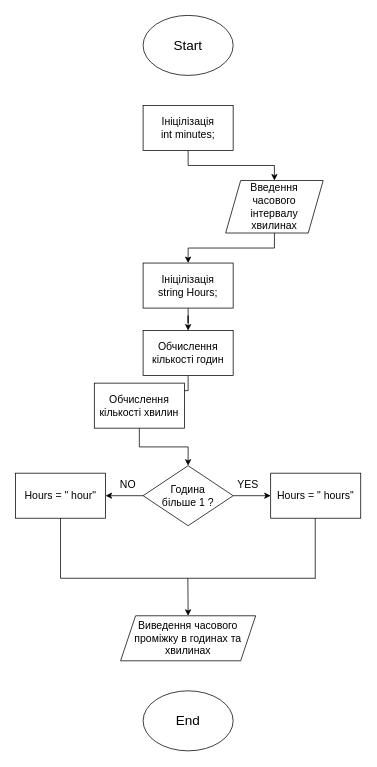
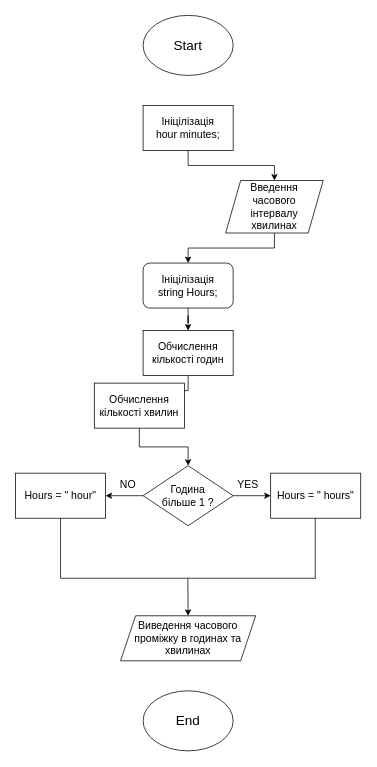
- <mxCell id="4" value="&lt;font style=&quot;font-size: 14px;&quot;&gt;Ініцілізація&lt;br&gt;int minutes;&lt;/font&gt;" style="rounded=0;whiteSpace=wrap;html=1;" vertex="1" parent="1"><mxGeometry x="190" y="140" width="120" height="60" as="geometry" /></mxCell>
+ <mxCell id="4" value="&lt;font style=&quot;font-size: 14px;&quot;&gt;Ініцілізація&lt;br&gt;hour minutes;&lt;/font&gt;" style="rounded=0;whiteSpace=wrap;html=1;" vertex="1" parent="1"><mxGeometry x="190" y="140" width="120" height="60" as="geometry" /></mxCell>
- <mxCell id="8" value="&lt;font style=&quot;font-size: 14px;&quot;&gt;Ініцілізація &lt;br&gt;string Hours;&lt;/font&gt;" style="rounded=0;whiteSpace=wrap;html=1;" vertex="1" parent="1"><mxGeometry x="190" y="350" width="120" height="60" as="geometry" /></mxCell>
+ <mxCell id="8" value="&lt;font style=&quot;font-size: 14px;&quot;&gt;Ініцілізація &lt;br&gt;string Hours;&lt;/font&gt;" style="whiteSpace=wrap;html=1;rounded=1;" vertex="1" parent="1"><mxGeometry x="190" y="350" width="120" height="60" as="geometry" /></mxCell>
